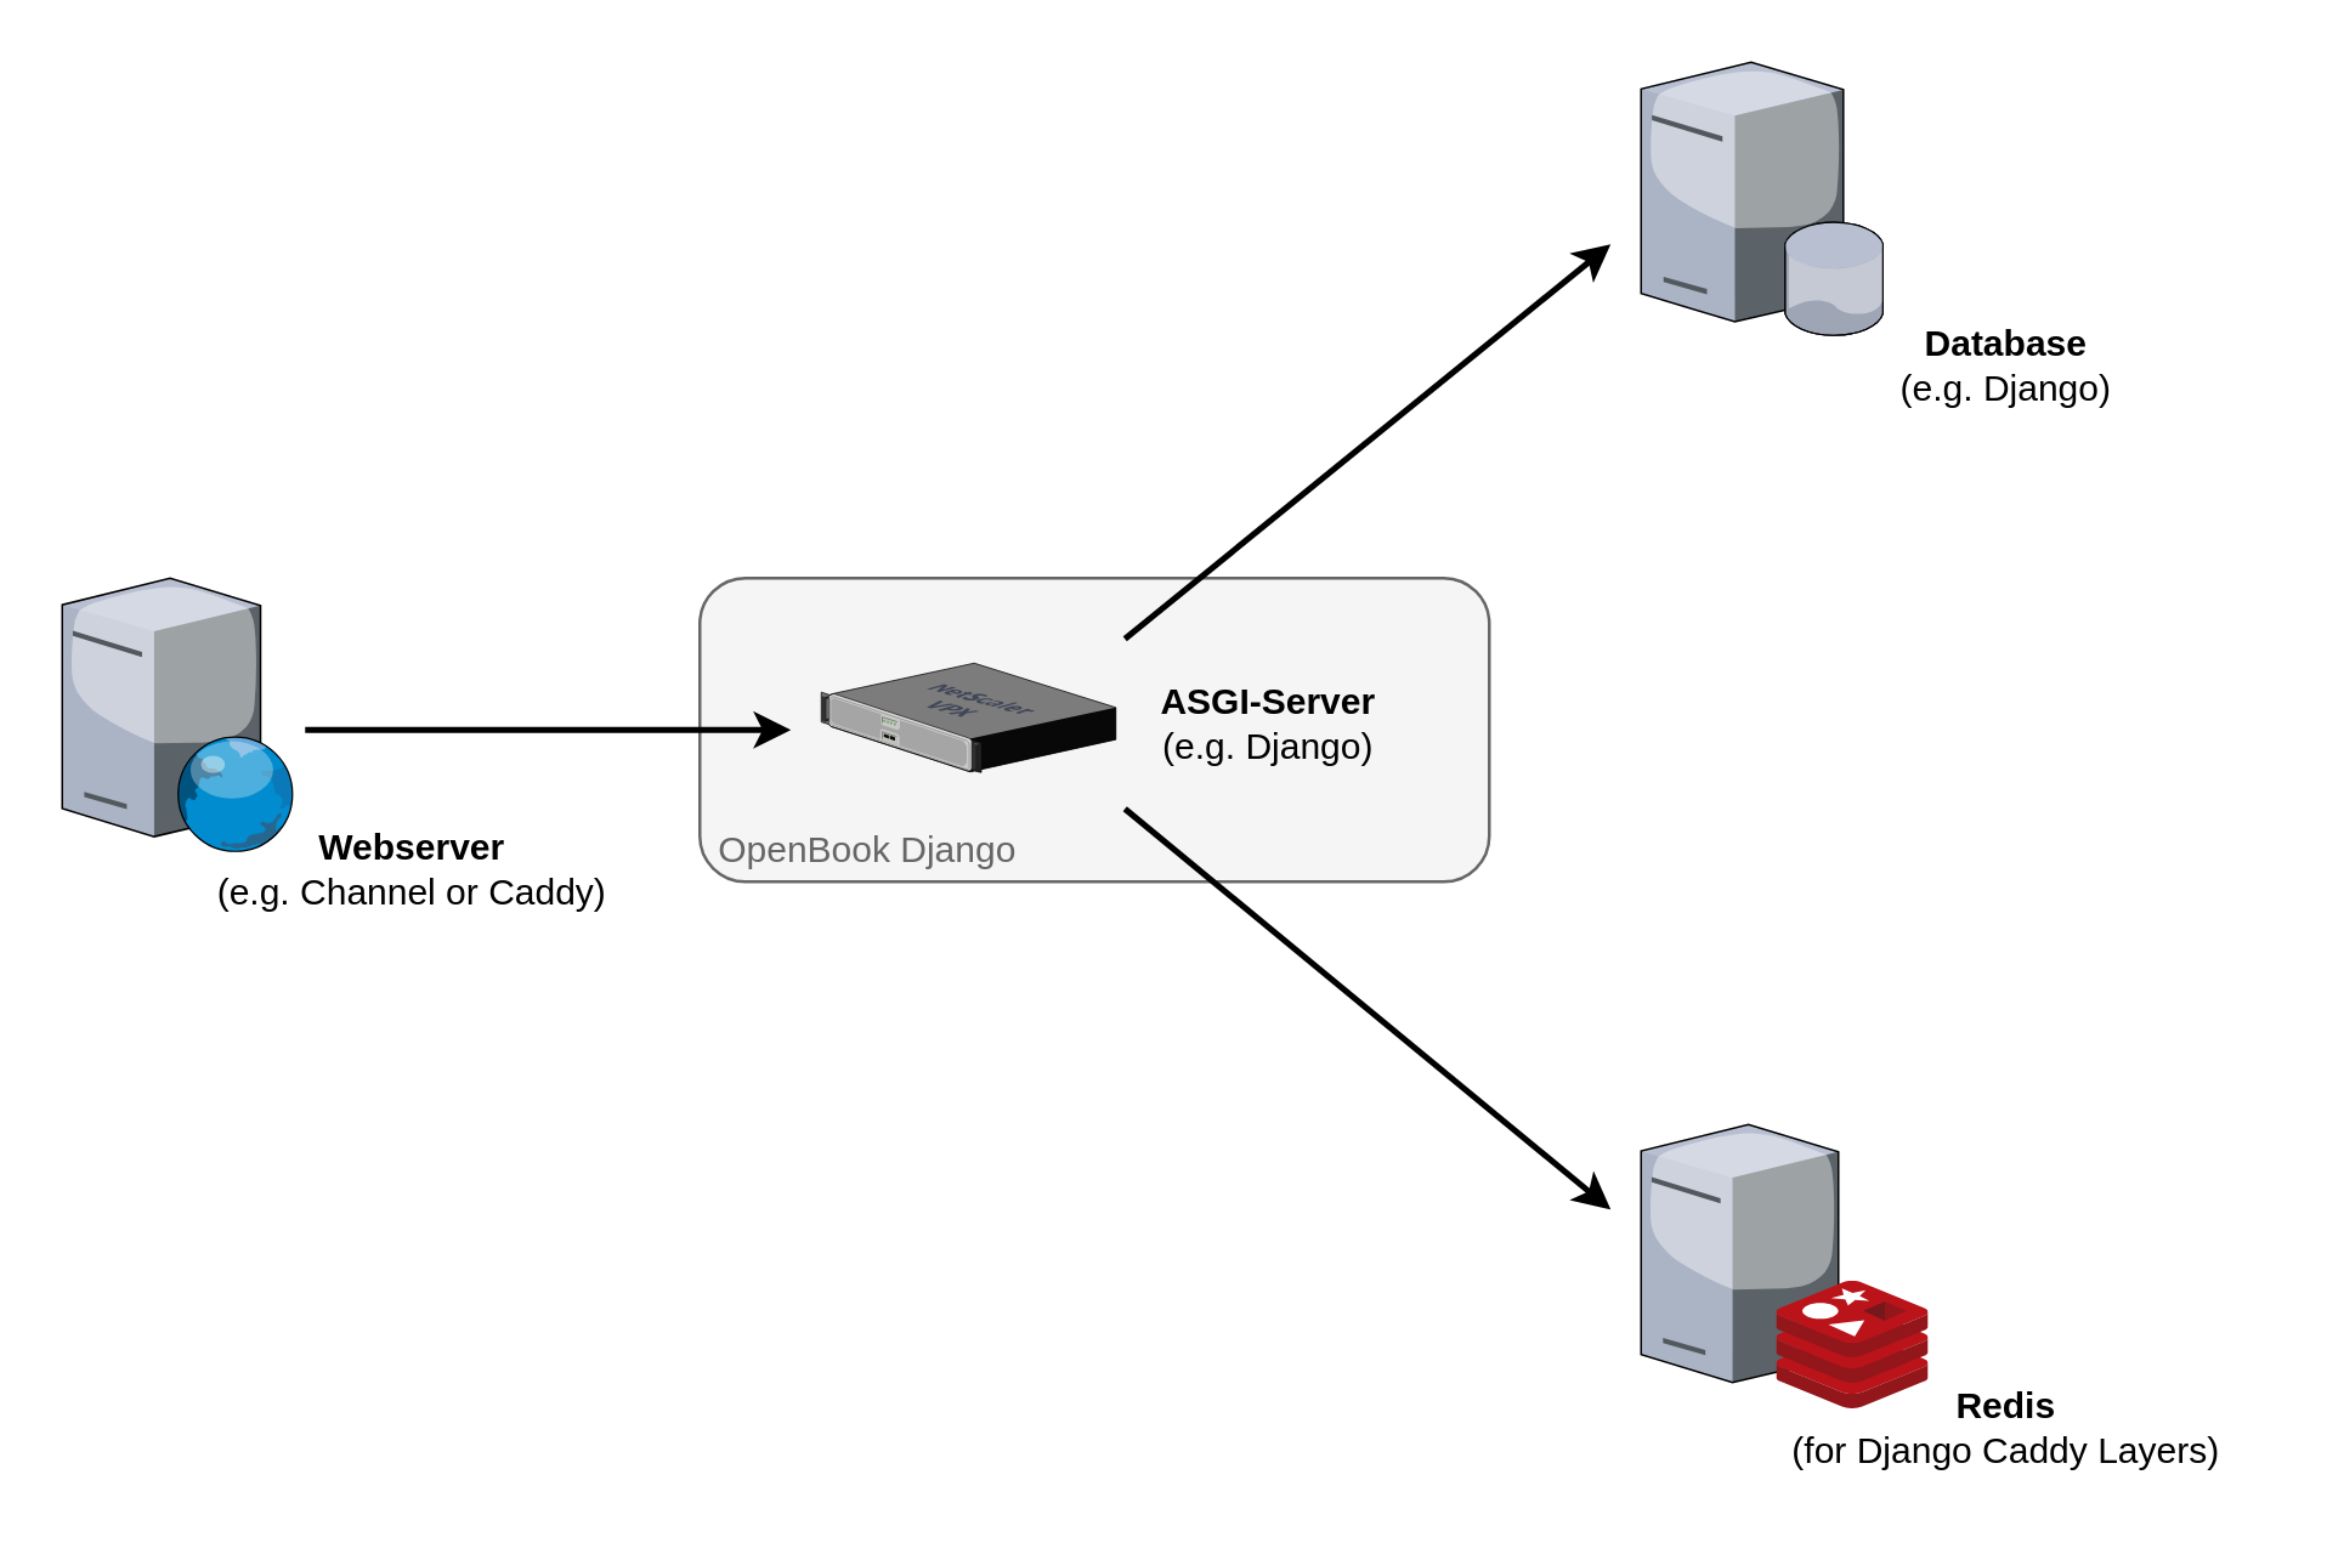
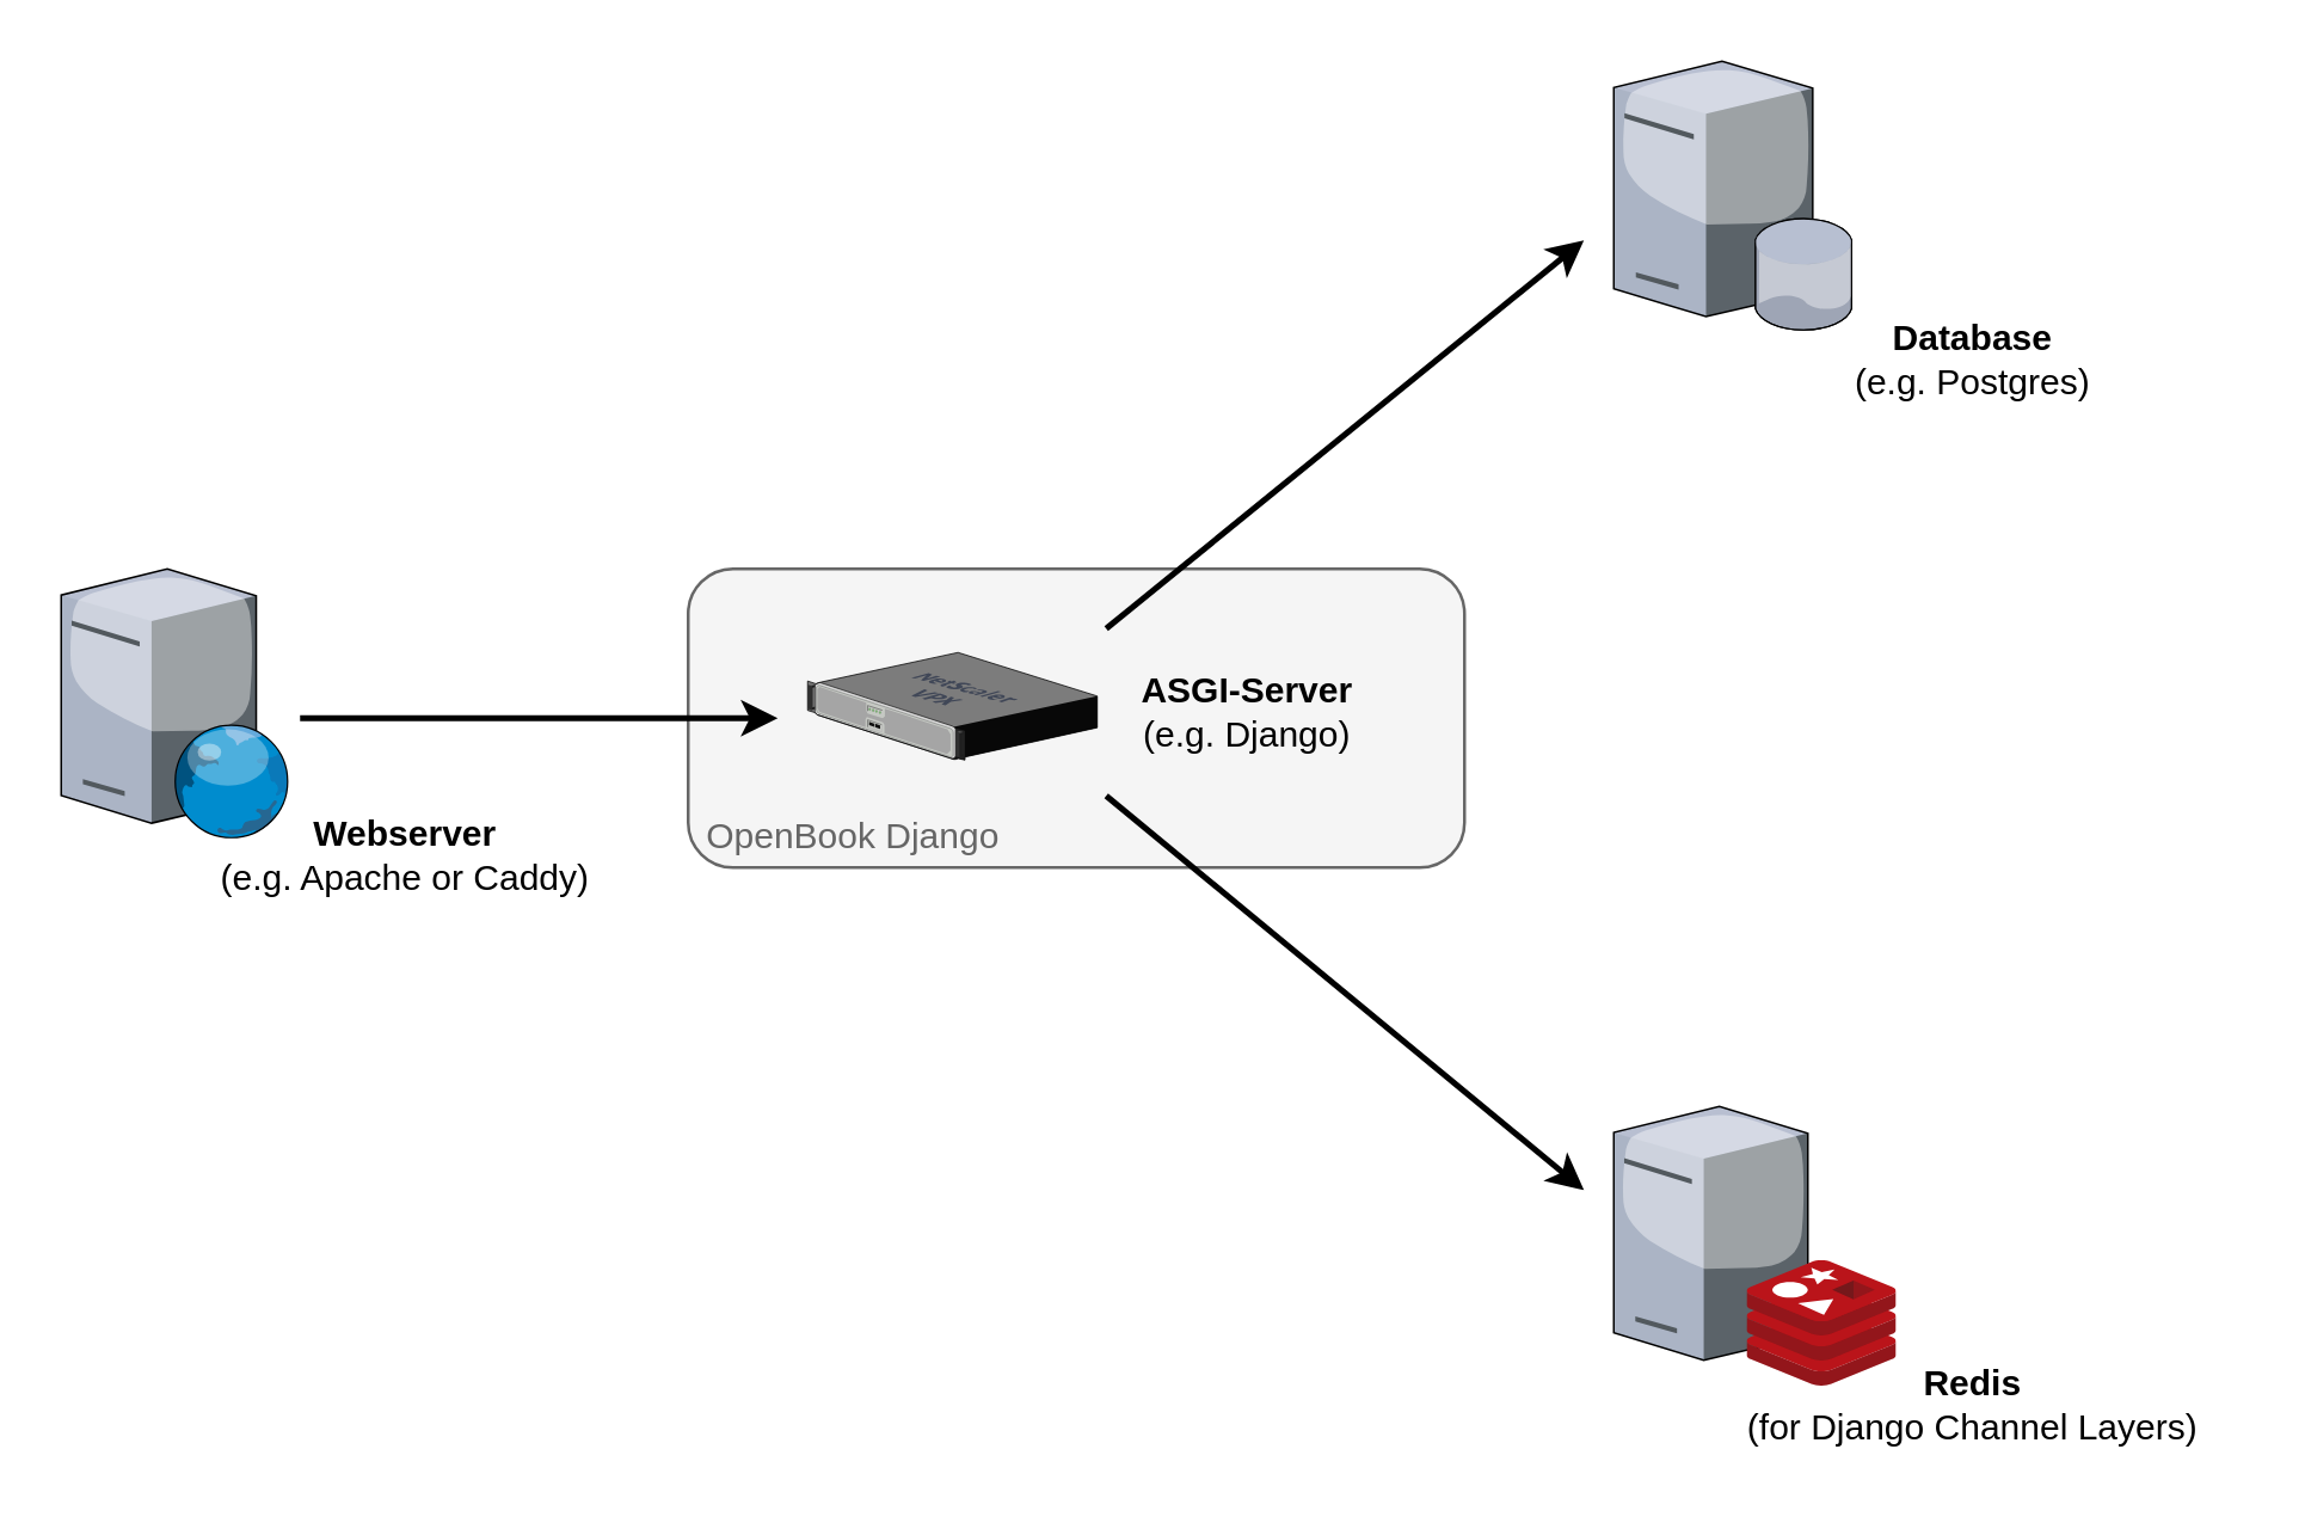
- <mxCell id="13" value="&lt;div&gt;&lt;b&gt;Database&lt;/b&gt;&lt;/div&gt;&lt;div&gt;(e.g. Django)&lt;/div&gt;" style="text;html=1;align=center;verticalAlign=middle;resizable=1;points=[];autosize=1;strokeColor=none;fillColor=none;editable=1;movable=1;rotatable=1;deletable=1;locked=0;connectable=1;" parent="11" vertex="1"><mxGeometry x="70" y="80" width="100" height="40" as="geometry" /></mxCell>
+ <mxCell id="13" value="&lt;div&gt;&lt;b&gt;Database&lt;/b&gt;&lt;/div&gt;&lt;div&gt;(e.g. Postgres)&lt;/div&gt;" style="text;html=1;align=center;verticalAlign=middle;resizable=1;points=[];autosize=1;strokeColor=none;fillColor=none;editable=1;movable=1;rotatable=1;deletable=1;locked=0;connectable=1;" parent="11" vertex="1"><mxGeometry x="70" y="80" width="100" height="40" as="geometry" /></mxCell>
- <mxCell id="5" value="&lt;div&gt;&lt;b&gt;Webserver&lt;/b&gt;&lt;/div&gt;&lt;div&gt;(e.g. Channel or Caddy)&lt;br&gt;&lt;/div&gt;" style="text;html=1;align=center;verticalAlign=middle;resizable=1;points=[];autosize=1;strokeColor=none;fillColor=none;editable=1;movable=1;rotatable=1;deletable=1;locked=0;connectable=1;" parent="3" vertex="1"><mxGeometry x="40" y="76" width="150" height="40" as="geometry" /></mxCell>
+ <mxCell id="5" value="&lt;div&gt;&lt;b&gt;Webserver&lt;/b&gt;&lt;/div&gt;&lt;div&gt;(e.g. Apache or Caddy)&lt;br&gt;&lt;/div&gt;" style="text;html=1;align=center;verticalAlign=middle;resizable=1;points=[];autosize=1;strokeColor=none;fillColor=none;editable=1;movable=1;rotatable=1;deletable=1;locked=0;connectable=1;" parent="3" vertex="1"><mxGeometry x="40" y="76" width="150" height="40" as="geometry" /></mxCell>
- <mxCell id="7" value="&lt;div&gt;&lt;b&gt;Redis&lt;/b&gt;&lt;/div&gt;&lt;div&gt;(for Django Caddy Layers)&lt;b&gt;&lt;br&gt;&lt;/b&gt;&lt;/div&gt;" style="text;html=1;align=center;verticalAlign=middle;resizable=1;points=[];autosize=1;strokeColor=none;fillColor=none;editable=1;movable=1;rotatable=1;deletable=1;locked=0;connectable=1;" parent="6" vertex="1"><mxGeometry x="30" y="80" width="180" height="40" as="geometry" /></mxCell>
+ <mxCell id="7" value="&lt;div&gt;&lt;b&gt;Redis&lt;/b&gt;&lt;/div&gt;&lt;div&gt;(for Django Channel Layers)&lt;b&gt;&lt;br&gt;&lt;/b&gt;&lt;/div&gt;" style="text;html=1;align=center;verticalAlign=middle;resizable=1;points=[];autosize=1;strokeColor=none;fillColor=none;editable=1;movable=1;rotatable=1;deletable=1;locked=0;connectable=1;" parent="6" vertex="1"><mxGeometry x="30" y="80" width="180" height="40" as="geometry" /></mxCell>
